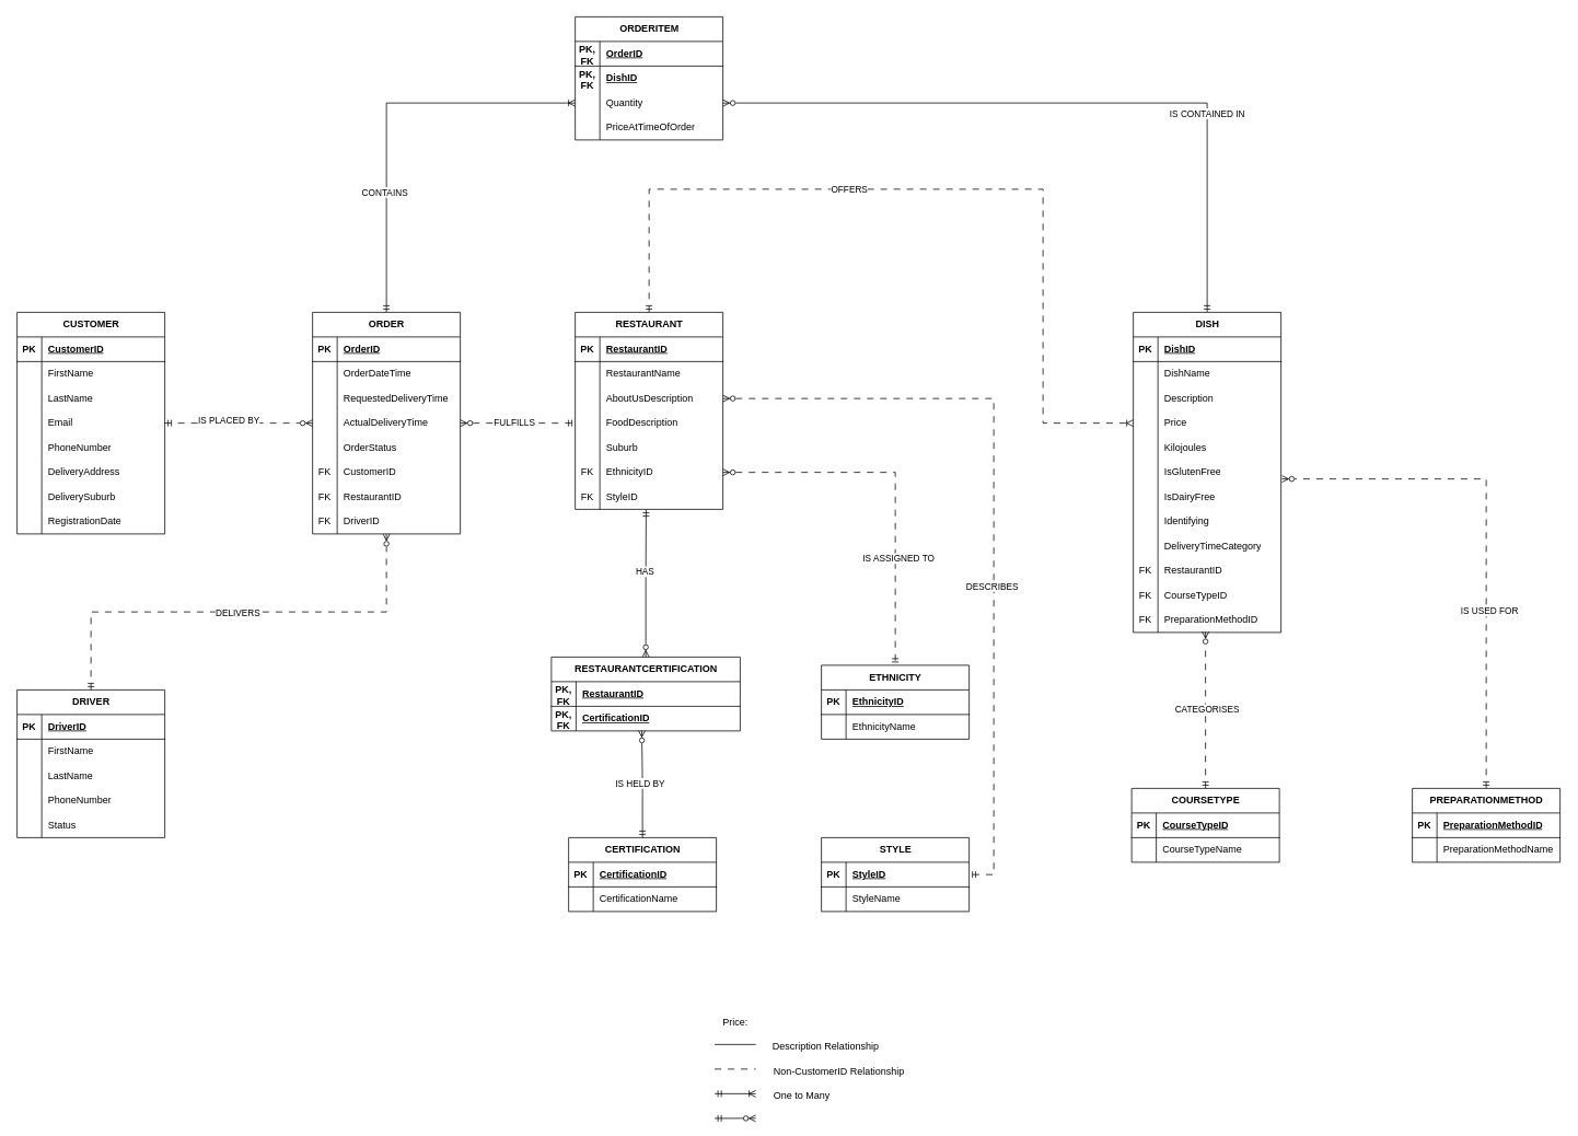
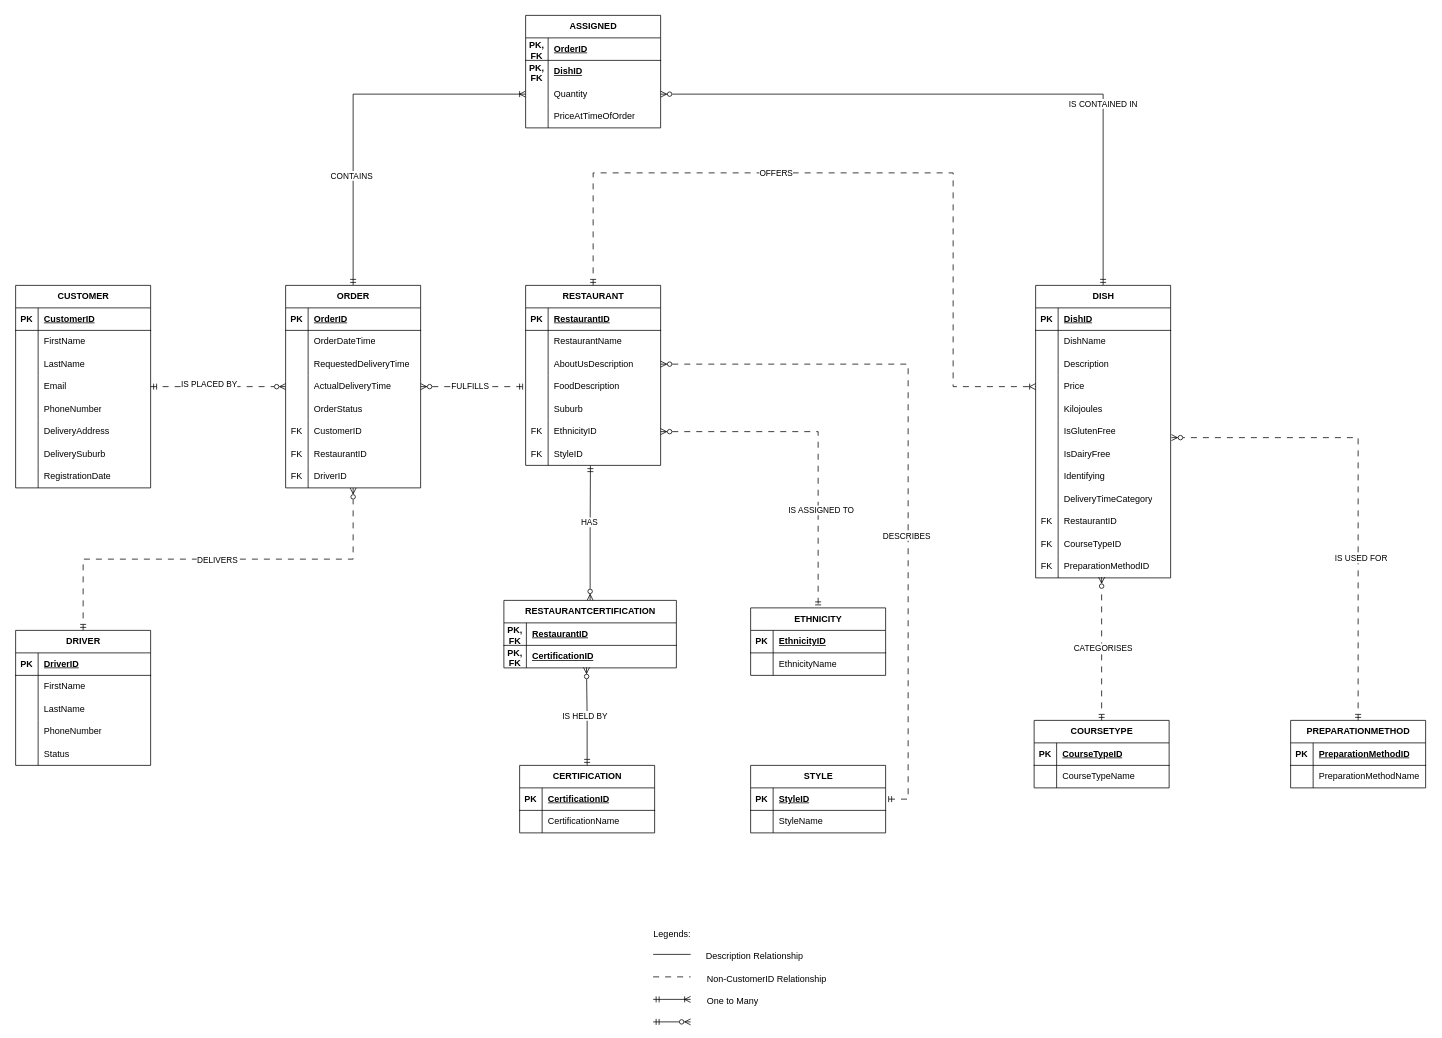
- <mxCell id="153" value="ORDERITEM" style="shape=table;startSize=30;container=1;collapsible=1;childLayout=tableLayout;fixedRows=1;rowLines=0;fontStyle=1;align=center;resizeLast=1;html=1;" vertex="1" parent="1"><mxGeometry x="700" y="20" width="180" height="150" as="geometry" /></mxCell>
+ <mxCell id="153" value="ASSIGNED" style="shape=table;startSize=30;container=1;collapsible=1;childLayout=tableLayout;fixedRows=1;rowLines=0;fontStyle=1;align=center;resizeLast=1;html=1;" vertex="1" parent="1"><mxGeometry x="700" y="20" width="180" height="150" as="geometry" /></mxCell>
- <mxCell id="206" value="Price:" style="text;html=1;align=center;verticalAlign=middle;resizable=0;points=[];autosize=1;strokeColor=none;fillColor=none;" vertex="1" parent="1"><mxGeometry x="860" y="1230" width="70" height="30" as="geometry" /></mxCell>
+ <mxCell id="206" value="Legends:" style="text;html=1;align=center;verticalAlign=middle;resizable=0;points=[];autosize=1;strokeColor=none;fillColor=none;" vertex="1" parent="1"><mxGeometry x="860" y="1230" width="70" height="30" as="geometry" /></mxCell>
